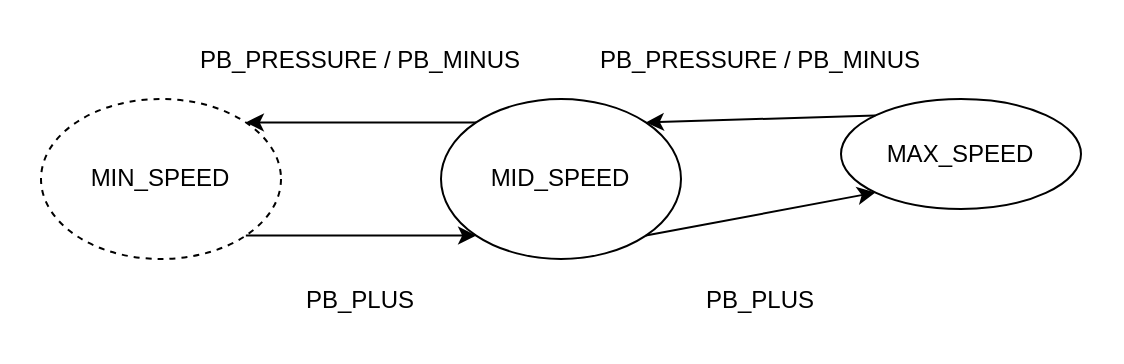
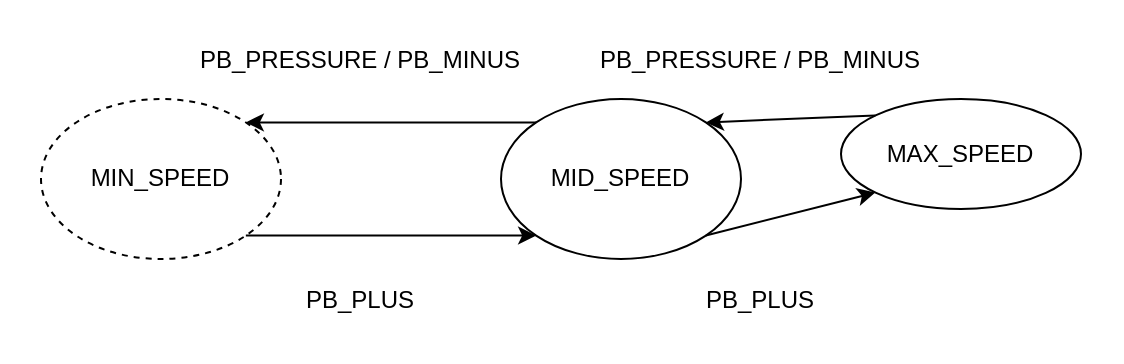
- <mxCell id="3" value="MID_SPEED" style="ellipse;whiteSpace=wrap;html=1;" vertex="1" parent="1"><mxGeometry x="220" y="49" width="120" height="80" as="geometry" /></mxCell>
+ <mxCell id="3" value="MID_SPEED" style="ellipse;whiteSpace=wrap;html=1;" vertex="1" parent="1"><mxGeometry x="250" y="49" width="120" height="80" as="geometry" /></mxCell>
